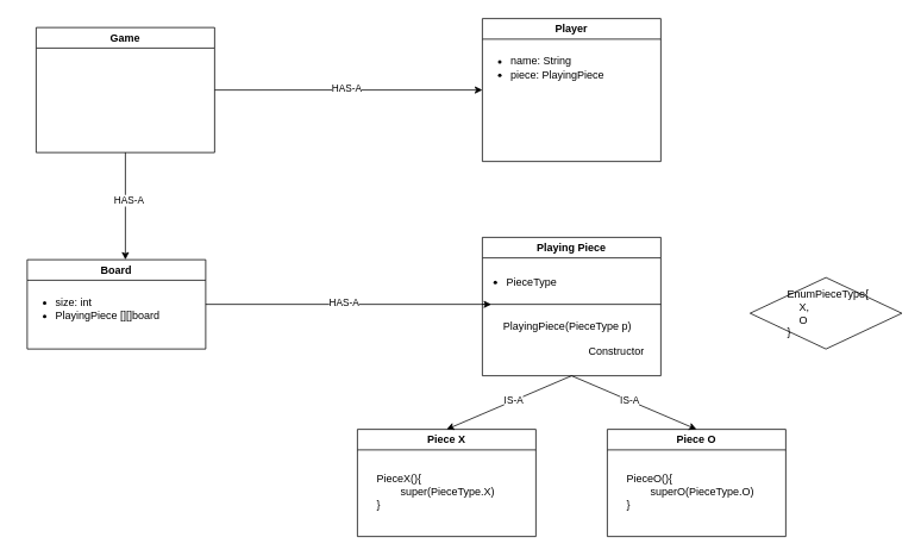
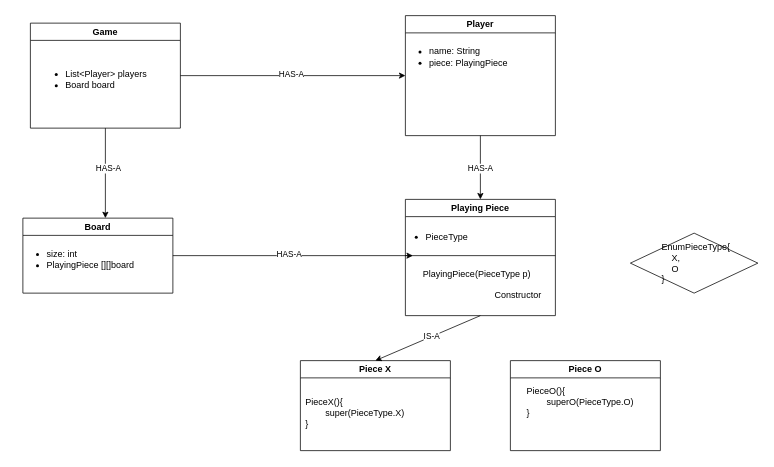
+ <mxCell id="23" value="&lt;ul&gt;&lt;li&gt;List&amp;lt;Player&amp;gt; players&lt;/li&gt;&lt;li&gt;Board board&lt;/li&gt;&lt;/ul&gt;" style="text;html=1;align=left;verticalAlign=middle;resizable=0;points=[];autosize=1;strokeColor=none;fillColor=none;" vertex="1" parent="22"><mxGeometry x="5" y="40" width="170" height="70" as="geometry" /></mxCell>
+ <mxCell id="28" value="" style="endArrow=classic;html=1;rounded=0;exitX=0.5;exitY=1;exitDx=0;exitDy=0;" edge="1" parent="1" source="20" target="2"><mxGeometry width="50" height="50" relative="1" as="geometry"><mxPoint x="340" y="310" as="sourcePoint" /><mxPoint x="390" y="260" as="targetPoint" /></mxGeometry></mxCell>
+ <mxCell id="29" value="HAS-A" style="edgeLabel;html=1;align=center;verticalAlign=middle;resizable=0;points=[];" vertex="1" connectable="0" parent="28"><mxGeometry x="0.012" y="-1" relative="1" as="geometry"><mxPoint as="offset" /></mxGeometry></mxCell>
- <mxCell id="14" value="" style="endArrow=classic;html=1;rounded=0;entryX=0.5;entryY=0;entryDx=0;entryDy=0;exitX=0.5;exitY=1;exitDx=0;exitDy=0;" edge="1" parent="1" source="2" target="10"><mxGeometry width="50" height="50" relative="1" as="geometry"><mxPoint x="30" y="380" as="sourcePoint" /><mxPoint x="80" y="330" as="targetPoint" /></mxGeometry></mxCell>
- <mxCell id="15" value="IS-A" style="edgeLabel;html=1;align=center;verticalAlign=middle;resizable=0;points=[];" vertex="1" connectable="0" parent="14"><mxGeometry x="-0.088" relative="1" as="geometry"><mxPoint x="1" as="offset" /></mxGeometry></mxCell>
- <mxCell id="9" value="PieceX(){&lt;div&gt;&lt;span style=&quot;white-space: pre;&quot;&gt;&#09;&lt;/span&gt;super(PieceType.X)&lt;/div&gt;&lt;div&gt;}&lt;/div&gt;" style="text;html=1;align=left;verticalAlign=middle;resizable=0;points=[];autosize=1;strokeColor=none;fillColor=none;" vertex="1" parent="8"><mxGeometry x="20" y="40" width="160" height="60" as="geometry" /></mxCell>
+ <mxCell id="9" value="PieceX(){&lt;div&gt;&lt;span style=&quot;white-space: pre;&quot;&gt;&#09;&lt;/span&gt;super(PieceType.X)&lt;/div&gt;&lt;div&gt;}&lt;/div&gt;" style="text;html=1;align=left;verticalAlign=middle;resizable=0;points=[];autosize=1;strokeColor=none;fillColor=none;" vertex="1" parent="8"><mxGeometry x="5" y="40" width="160" height="60" as="geometry" /></mxCell>
- <mxCell id="11" value="PieceO(){&lt;div&gt;&lt;span style=&quot;white-space: pre;&quot;&gt;&#09;&lt;/span&gt;superO(PieceType.O)&lt;/div&gt;&lt;div&gt;}&lt;/div&gt;" style="text;html=1;align=left;verticalAlign=middle;resizable=0;points=[];autosize=1;strokeColor=none;fillColor=none;" vertex="1" parent="10"><mxGeometry x="20" y="40" width="170" height="60" as="geometry" /></mxCell>
+ <mxCell id="11" value="PieceO(){&lt;div&gt;&lt;span style=&quot;white-space: pre;&quot;&gt;&#09;&lt;/span&gt;superO(PieceType.O)&lt;/div&gt;&lt;div&gt;}&lt;/div&gt;" style="text;html=1;align=left;verticalAlign=middle;resizable=0;points=[];autosize=1;strokeColor=none;fillColor=none;" vertex="1" parent="10"><mxGeometry x="20" y="25" width="170" height="60" as="geometry" /></mxCell>
